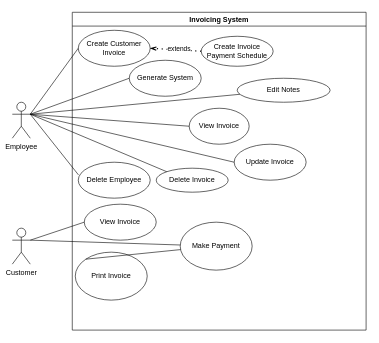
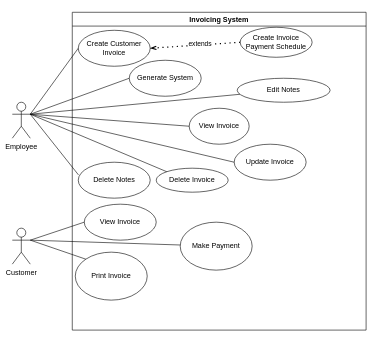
- <mxCell id="7" value="Create Invoice Payment Schedule" style="ellipse;whiteSpace=wrap;html=1;" parent="2" vertex="1"><mxGeometry x="215" y="40" width="120" height="50" as="geometry" /></mxCell>
+ <mxCell id="7" value="Create Invoice Payment Schedule" style="ellipse;whiteSpace=wrap;html=1;" parent="2" vertex="1"><mxGeometry x="280" y="25" width="120" height="50" as="geometry" /></mxCell>
- <mxCell id="12" value="Delete Employee" style="ellipse;whiteSpace=wrap;html=1;" parent="2" vertex="1"><mxGeometry x="10" y="250" width="120" height="60" as="geometry" /></mxCell>
+ <mxCell id="12" value="Delete Notes" style="ellipse;whiteSpace=wrap;html=1;" parent="2" vertex="1"><mxGeometry x="10" y="250" width="120" height="60" as="geometry" /></mxCell>
- <mxCell id="23" value="" style="endArrow=none;html=1;rounded=0;exitX=0;exitY=0;exitDx=0;exitDy=0;" parent="1" source="13" target="5" edge="1"><mxGeometry width="50" height="50" relative="1" as="geometry"><mxPoint x="30" y="410" as="sourcePoint" /><mxPoint x="80" y="230" as="targetPoint" /></mxGeometry></mxCell>
+ <mxCell id="23" value="" style="endArrow=none;html=1;rounded=0;exitX=0;exitY=0;exitDx=0;exitDy=0;entryX=1;entryY=0.333;entryDx=0;entryDy=0;entryPerimeter=0;" parent="1" source="13" target="16" edge="1"><mxGeometry width="50" height="50" relative="1" as="geometry"><mxPoint x="30" y="410" as="sourcePoint" /><mxPoint x="80" y="230" as="targetPoint" /></mxGeometry></mxCell>
